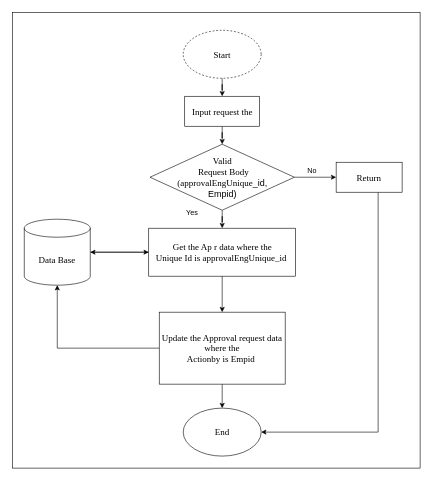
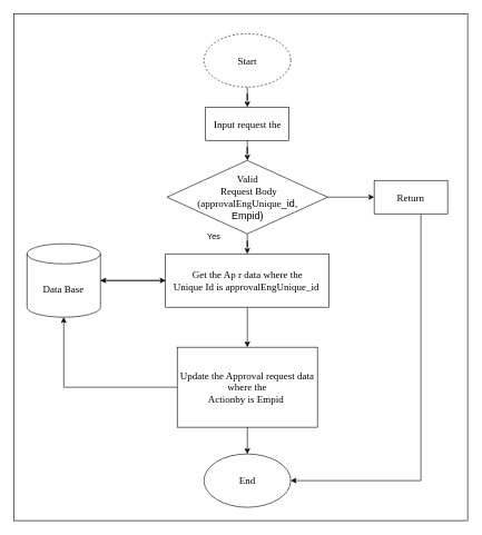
- <mxCell id="20" value="No" style="text;html=1;strokeColor=none;fillColor=none;align=center;verticalAlign=middle;whiteSpace=wrap;rounded=0;" parent="1" vertex="1"><mxGeometry x="490.38" y="270" width="60" height="30" as="geometry" /></mxCell>
